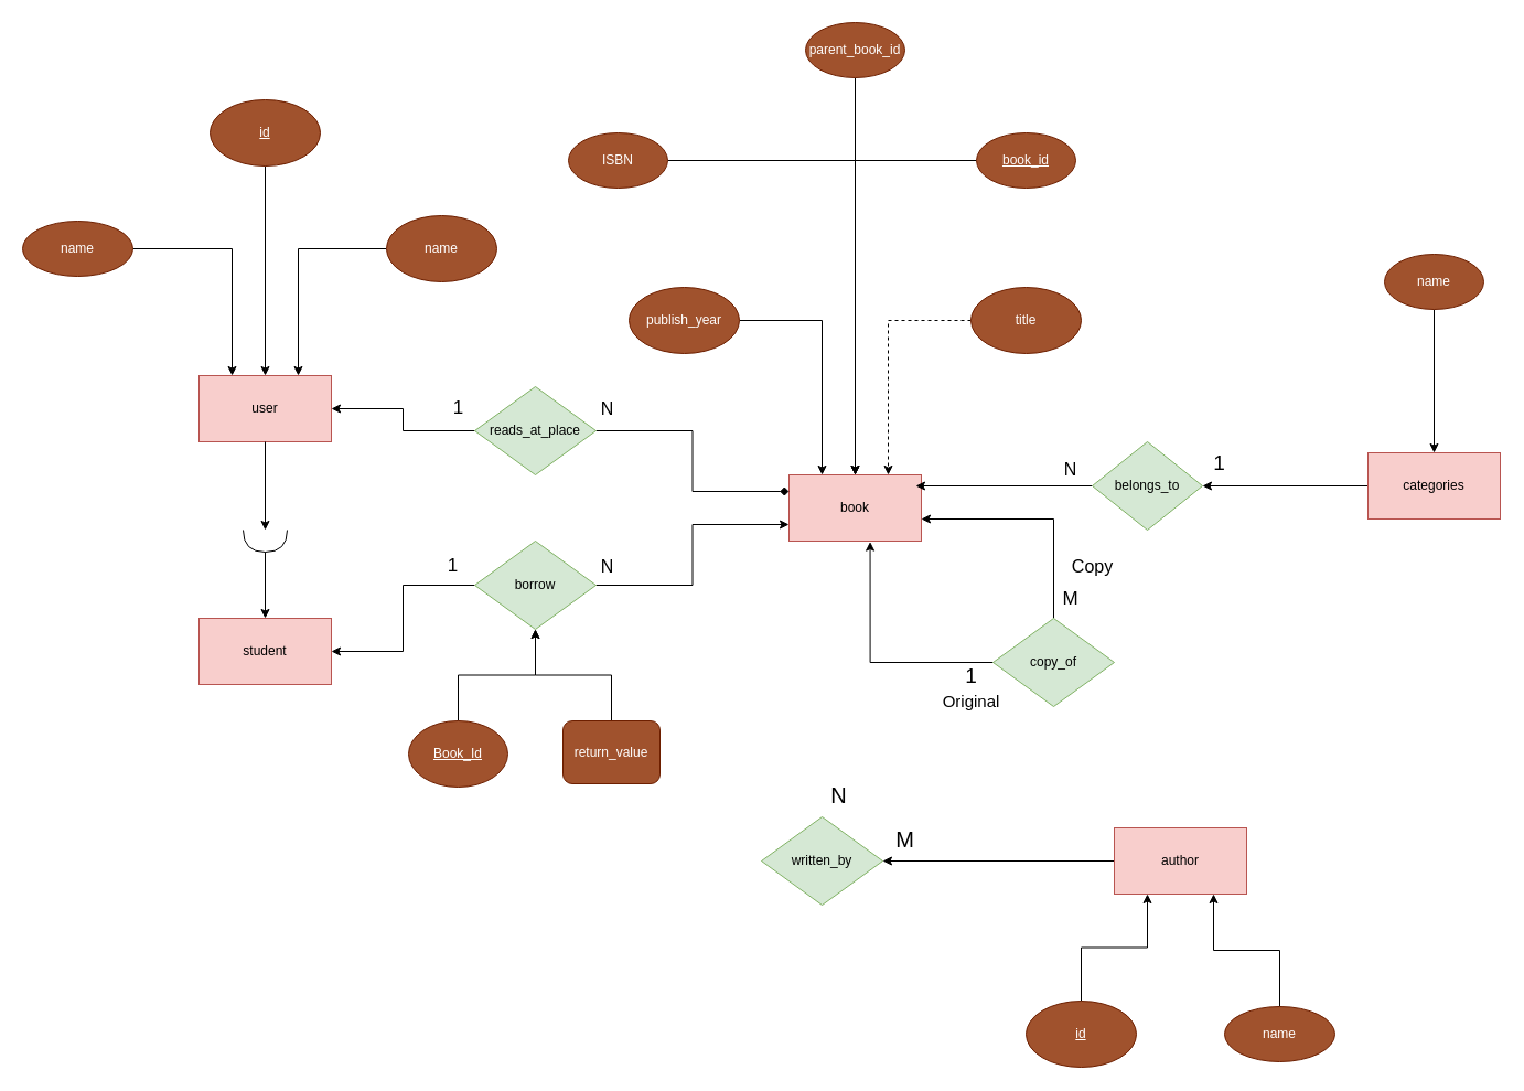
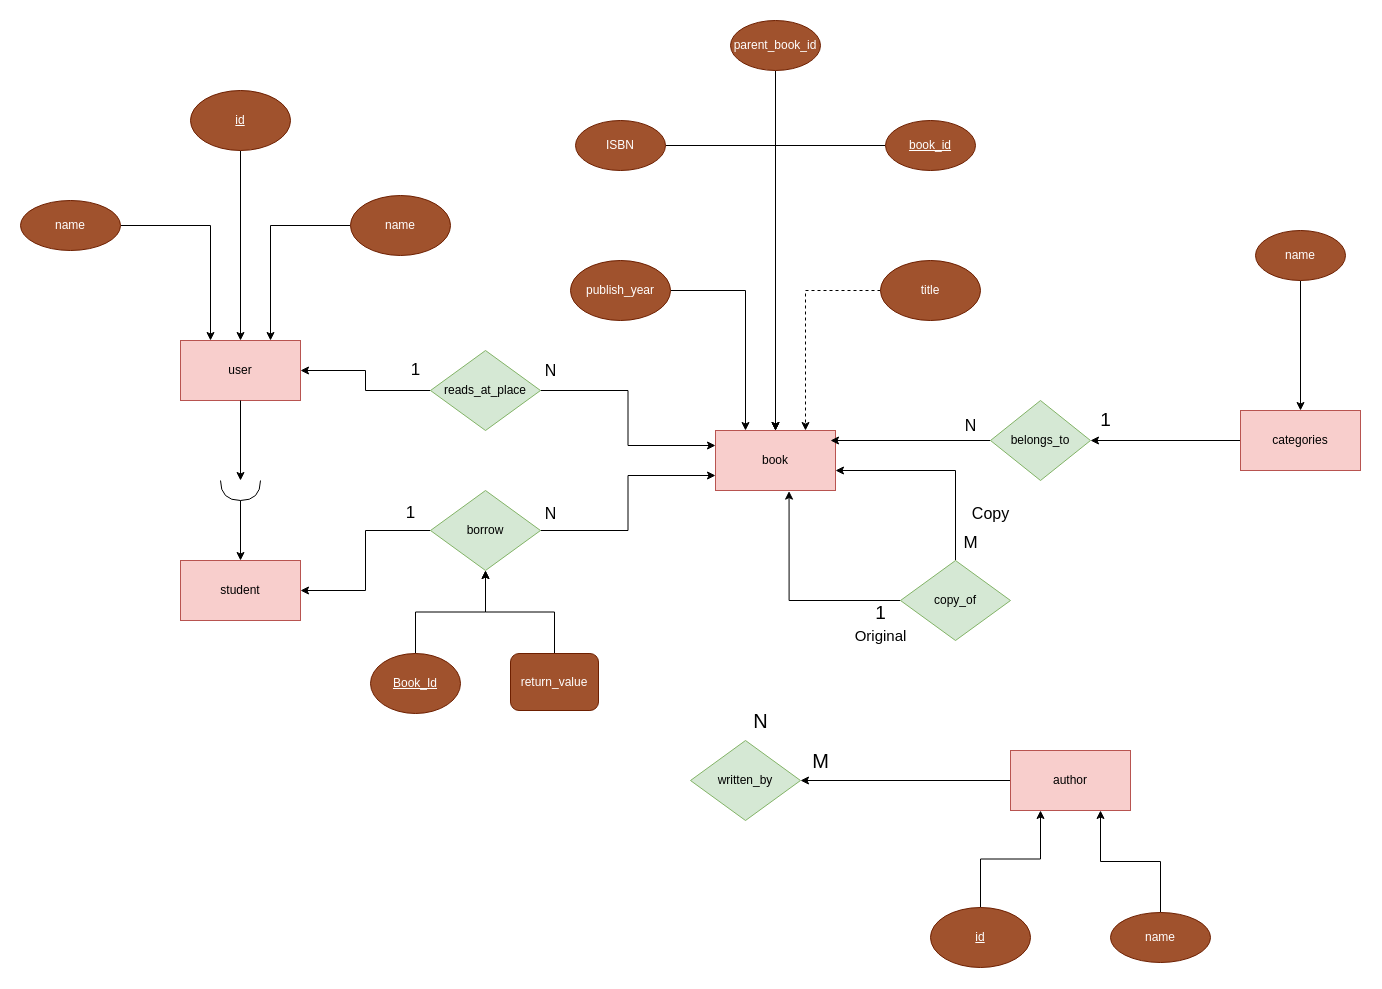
- <mxCell id="4" value="ISBN" style="ellipse;whiteSpace=wrap;html=1;fillColor=#a0522d;strokeColor=#6D1F00;fontColor=#ffffff;" vertex="1" parent="1"><mxGeometry x="515" y="120" width="90" height="50" as="geometry" /></mxCell>
+ <mxCell id="4" value="ISBN" style="ellipse;whiteSpace=wrap;html=1;fillColor=#a0522d;strokeColor=#6D1F00;fontColor=#ffffff;" vertex="1" parent="1"><mxGeometry x="575" y="120" width="90" height="50" as="geometry" /></mxCell>
- <mxCell id="36" style="edgeStyle=orthogonalEdgeStyle;rounded=0;orthogonalLoop=1;jettySize=auto;html=1;entryX=0;entryY=0.25;entryDx=0;entryDy=0;endArrow=diamond;" edge="1" parent="1" source="37" target="2"><mxGeometry relative="1" as="geometry" /></mxCell>
+ <mxCell id="36" style="edgeStyle=orthogonalEdgeStyle;rounded=0;orthogonalLoop=1;jettySize=auto;html=1;entryX=0;entryY=0.25;entryDx=0;entryDy=0;" edge="1" parent="1" source="37" target="2"><mxGeometry relative="1" as="geometry" /></mxCell>
